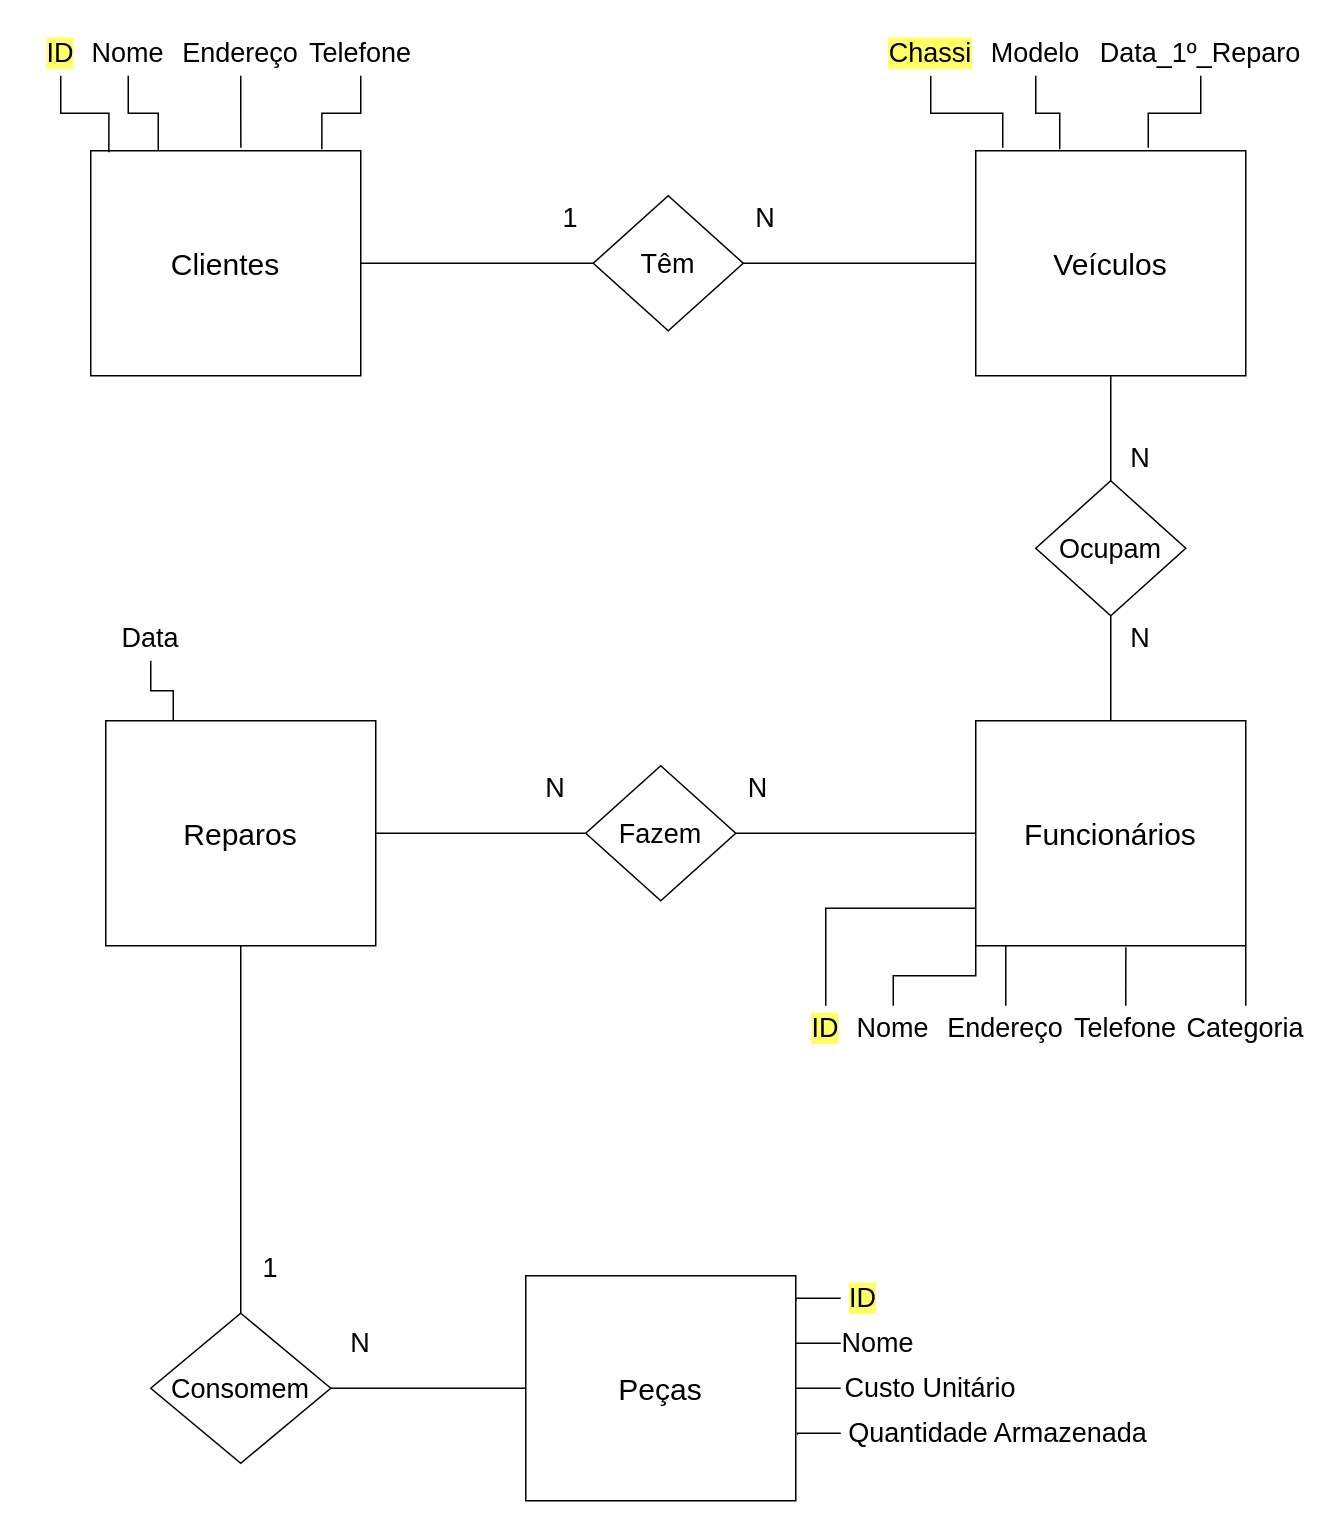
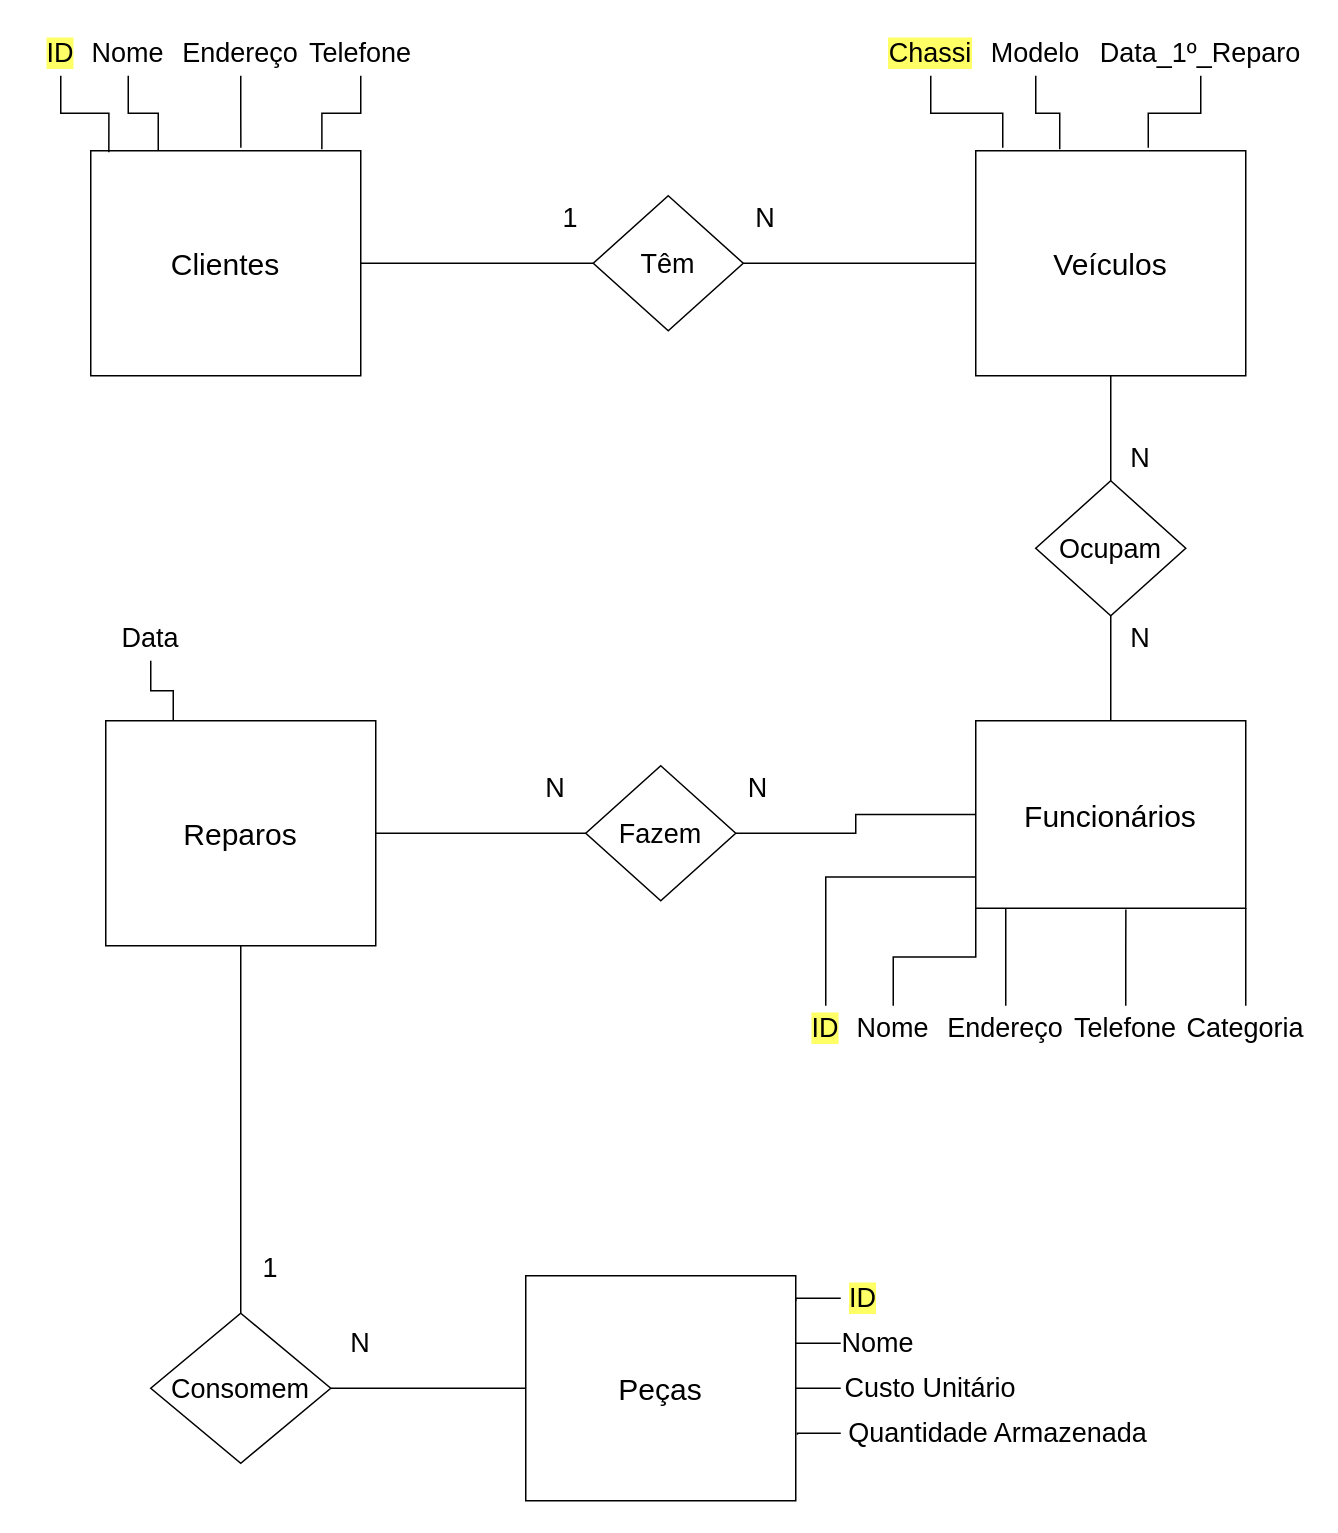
- <mxCell id="5" value="&lt;span style=&quot;font-size: 20px&quot;&gt;Funcionários&lt;/span&gt;" style="rounded=0;whiteSpace=wrap;html=1;" vertex="1" parent="1"><mxGeometry x="650" y="480" width="180" height="150" as="geometry" /></mxCell>
+ <mxCell id="5" value="&lt;span style=&quot;font-size: 20px&quot;&gt;Funcionários&lt;/span&gt;" style="rounded=0;whiteSpace=wrap;html=1;" vertex="1" parent="1"><mxGeometry x="650" y="480" width="180" height="125" as="geometry" /></mxCell>
